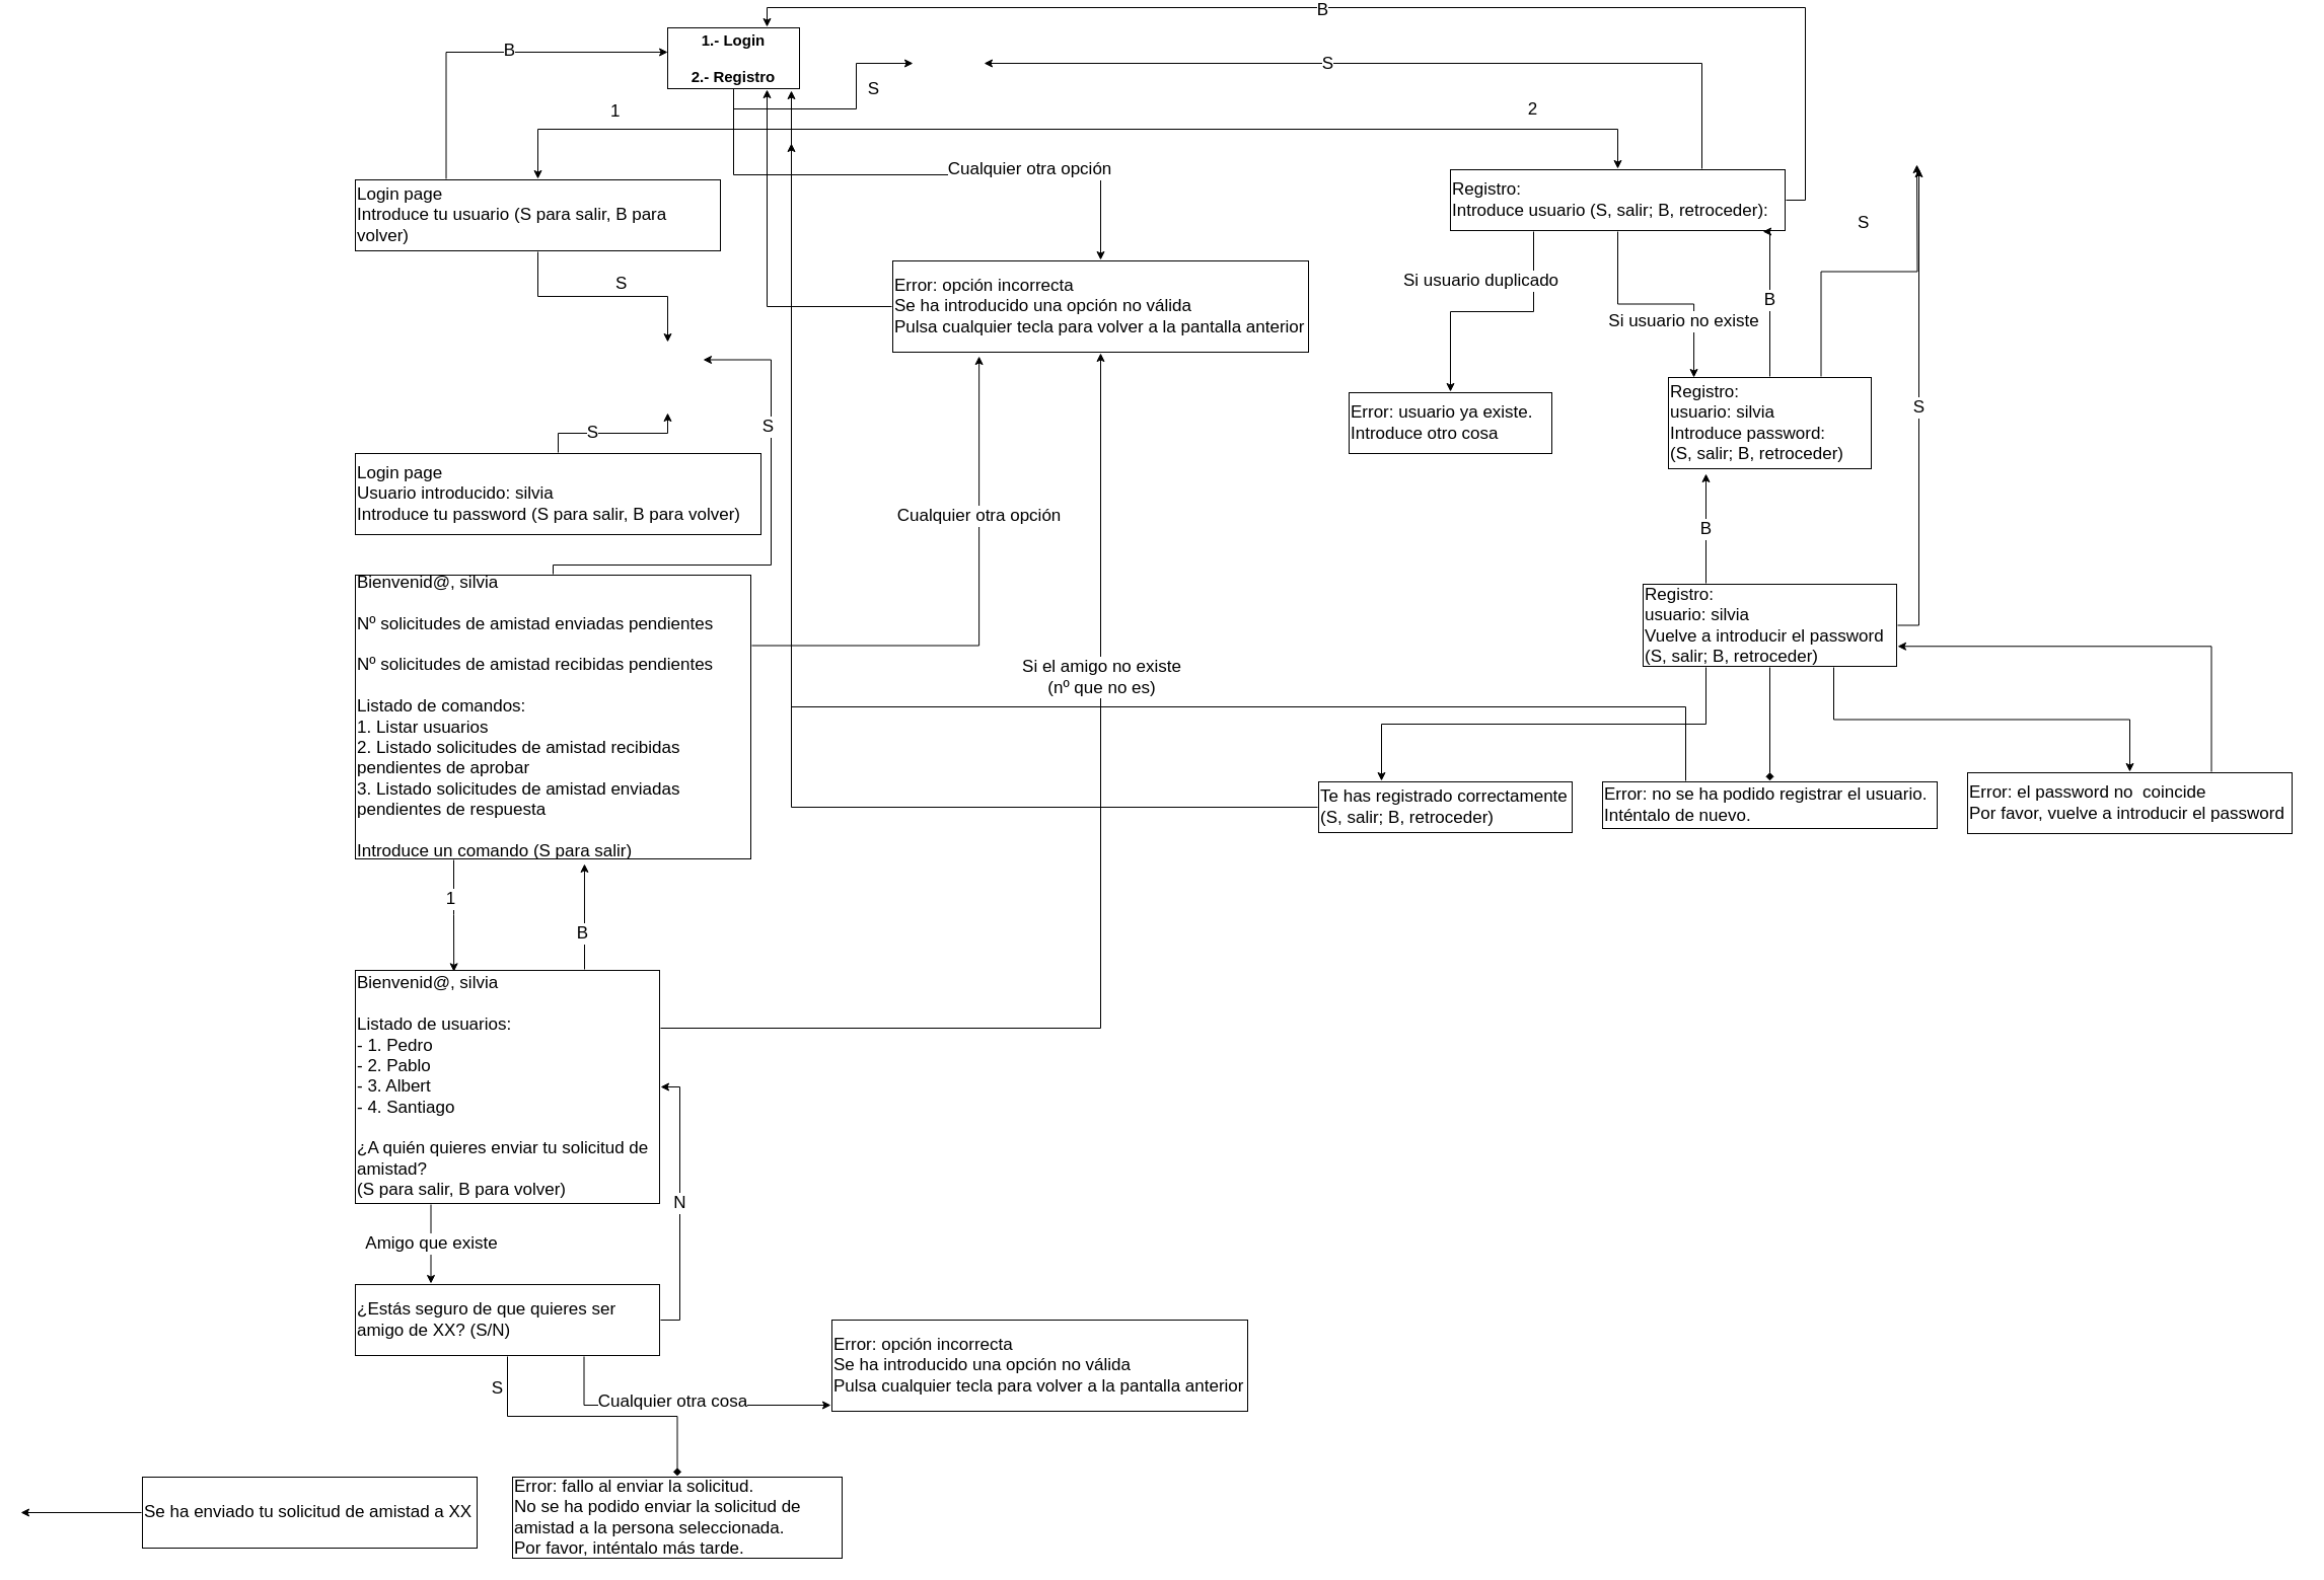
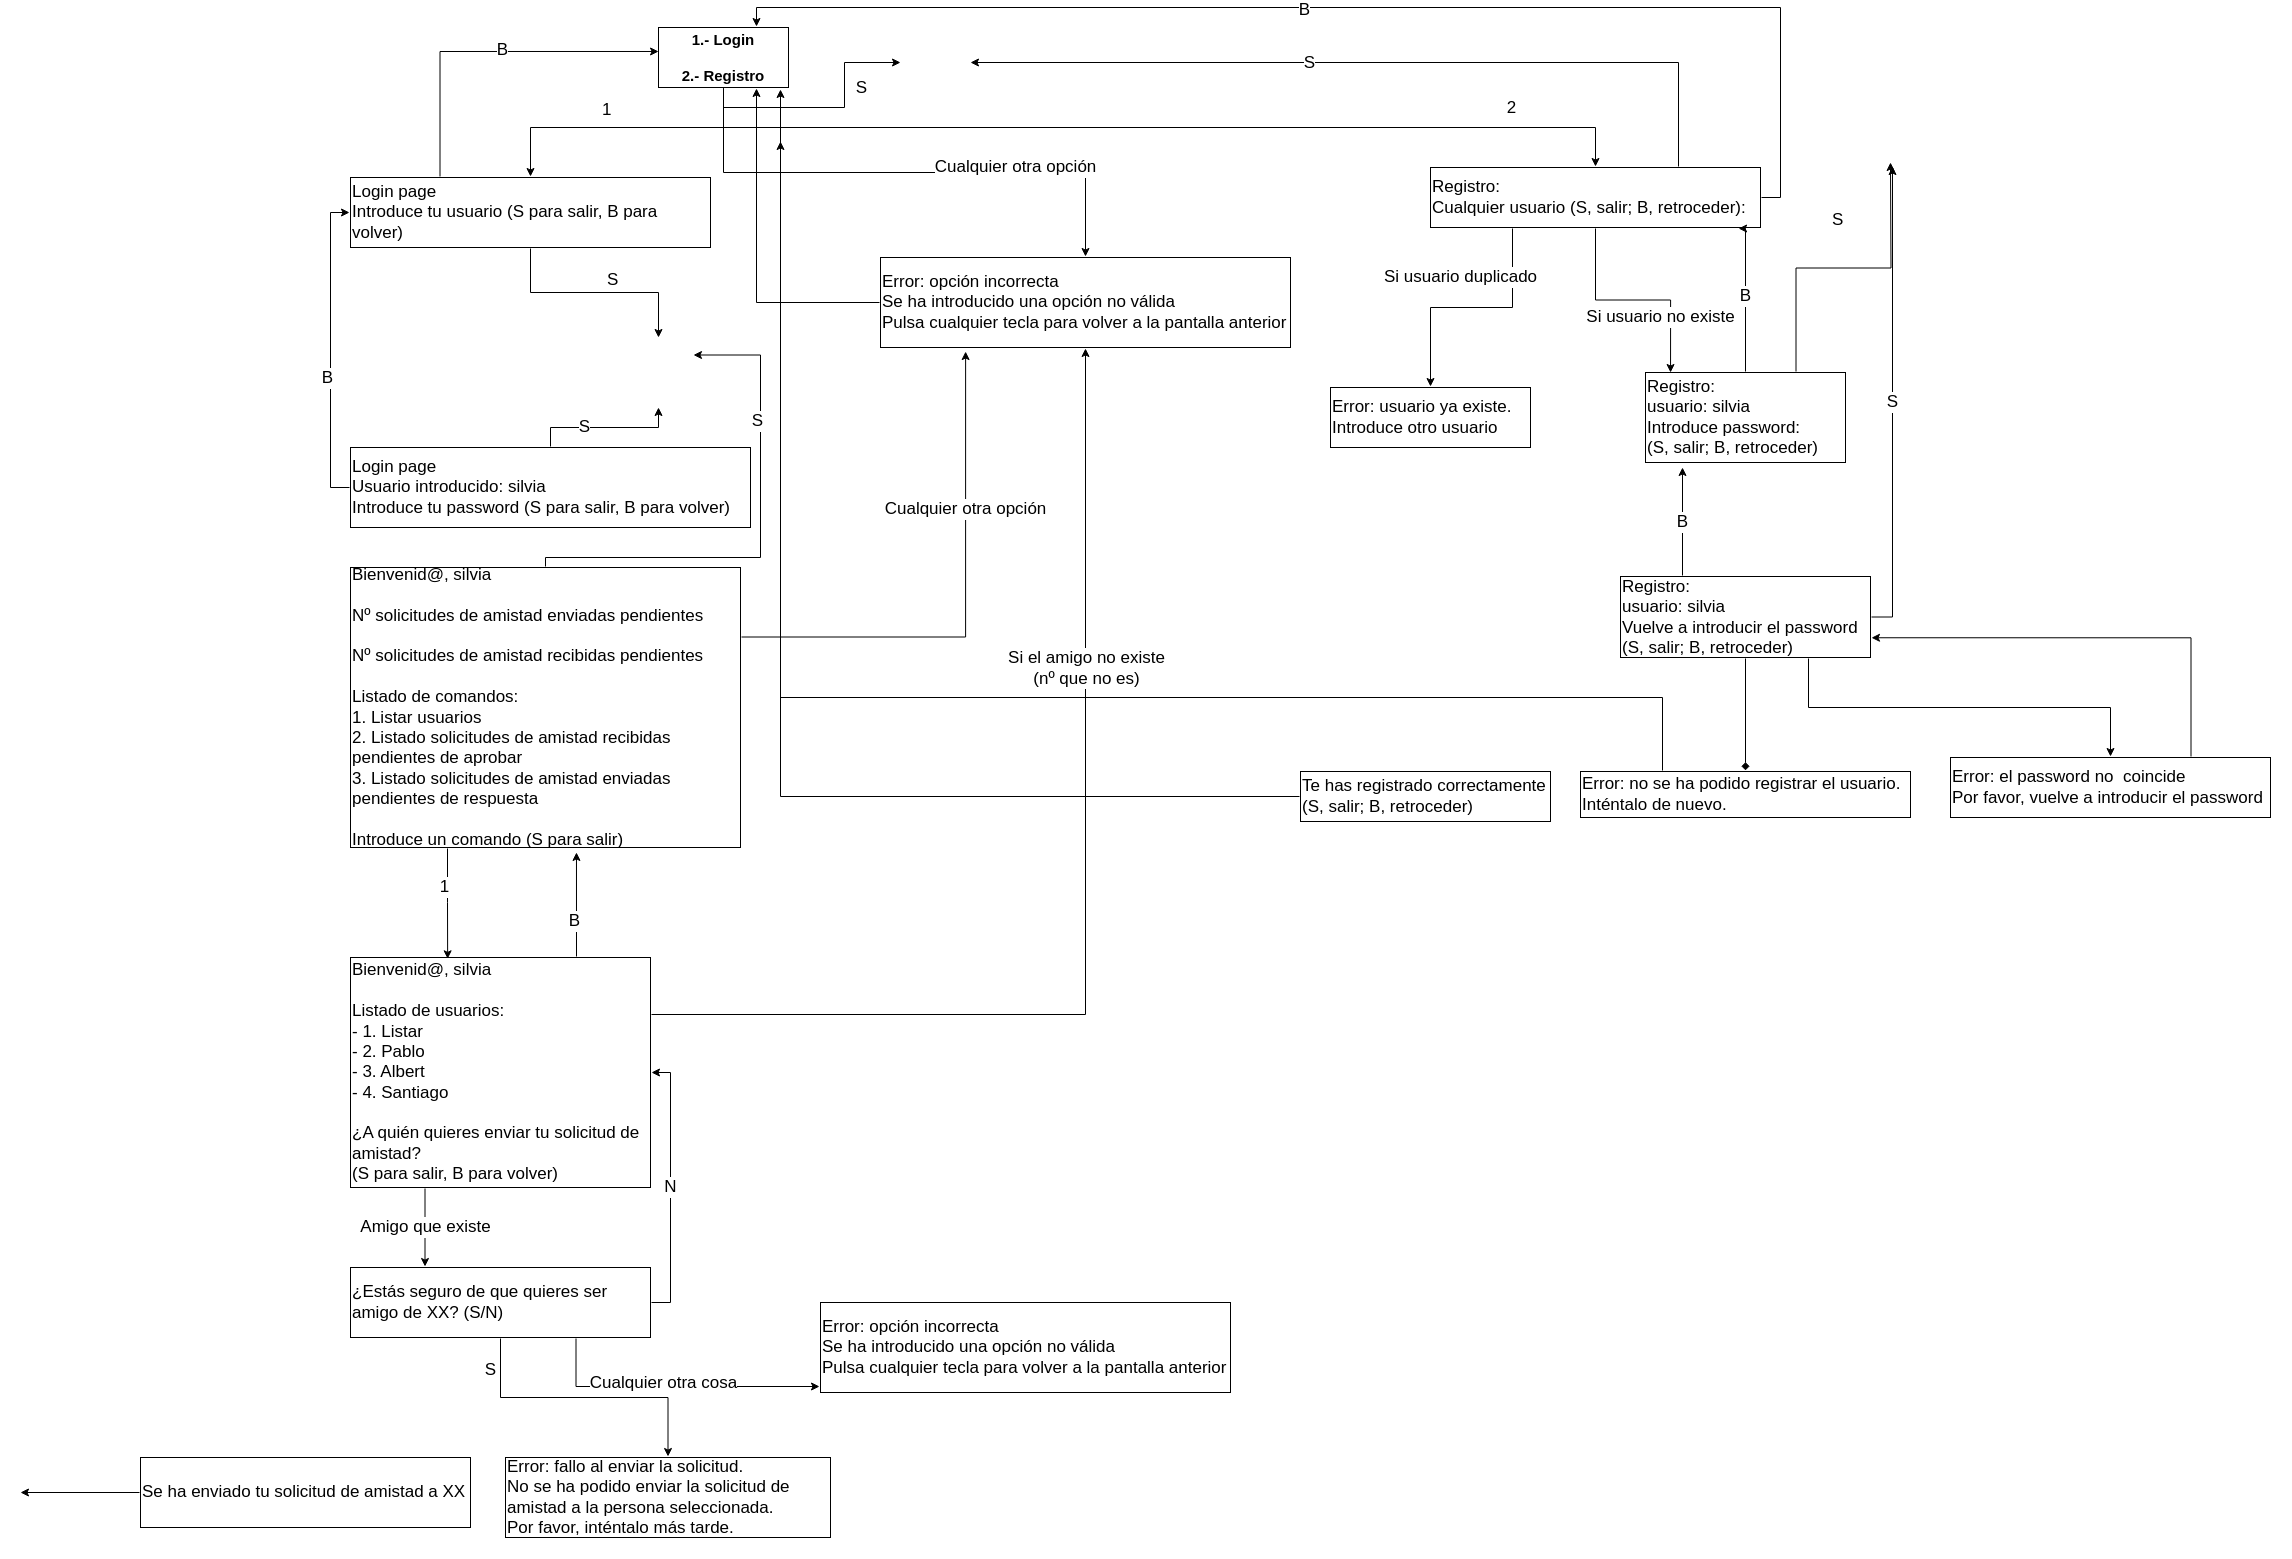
- <mxCell id="24" value="Registro:&lt;br&gt;Introduce usuario (S, salir; B, retroceder):" style="text;html=1;align=left;verticalAlign=middle;whiteSpace=wrap;rounded=0;fontSize=17;strokeColor=#000000;perimeterSpacing=1;" vertex="1" parent="1"><mxGeometry x="1430" y="160" width="330" height="60" as="geometry" /></mxCell>
+ <mxCell id="24" value="Registro:&lt;br&gt;Cualquier usuario (S, salir; B, retroceder):" style="text;html=1;align=left;verticalAlign=middle;whiteSpace=wrap;rounded=0;fontSize=17;strokeColor=#000000;perimeterSpacing=1;" vertex="1" parent="1"><mxGeometry x="1430" y="160" width="330" height="60" as="geometry" /></mxCell>
+ <mxCell id="29" style="edgeStyle=orthogonalEdgeStyle;rounded=0;orthogonalLoop=1;jettySize=auto;html=1;exitX=0;exitY=0.5;exitDx=0;exitDy=0;entryX=0;entryY=0.5;entryDx=0;entryDy=0;fontSize=17;" edge="1" parent="1" source="31" target="13"><mxGeometry relative="1" as="geometry" /></mxCell>
+ <mxCell id="30" value="B" style="text;html=1;resizable=0;points=[];align=center;verticalAlign=middle;labelBackgroundColor=#ffffff;fontSize=17;" vertex="1" connectable="0" parent="29"><mxGeometry x="-0.176" y="4" relative="1" as="geometry"><mxPoint as="offset" /></mxGeometry></mxCell>
- <mxCell id="55" value="Error: usuario ya existe.&lt;br&gt;Introduce otro cosa" style="text;html=1;align=left;verticalAlign=middle;whiteSpace=wrap;rounded=0;fontSize=17;strokeColor=#000000;perimeterSpacing=1;" vertex="1" parent="1"><mxGeometry x="1330" y="380" width="200" height="60" as="geometry" /></mxCell>
+ <mxCell id="55" value="Error: usuario ya existe.&lt;br&gt;Introduce otro usuario" style="text;html=1;align=left;verticalAlign=middle;whiteSpace=wrap;rounded=0;fontSize=17;strokeColor=#000000;perimeterSpacing=1;" vertex="1" parent="1"><mxGeometry x="1330" y="380" width="200" height="60" as="geometry" /></mxCell>
- <mxCell id="61" style="edgeStyle=orthogonalEdgeStyle;rounded=0;orthogonalLoop=1;jettySize=auto;html=1;exitX=0.25;exitY=1;exitDx=0;exitDy=0;entryX=0.25;entryY=0;entryDx=0;entryDy=0;fontSize=17;" edge="1" parent="1" source="66" target="68"><mxGeometry relative="1" as="geometry" /></mxCell>
- <mxCell id="70" value="Error: el password no&amp;nbsp; coincide&lt;br&gt;Por favor, vuelve a introducir el password" style="text;html=1;align=left;verticalAlign=middle;whiteSpace=wrap;rounded=0;fontSize=17;strokeColor=#000000;perimeterSpacing=1;" vertex="1" parent="1"><mxGeometry x="1940" y="755" width="320" height="60" as="geometry" /></mxCell>
+ <mxCell id="70" value="Error: el password no&amp;nbsp; coincide&lt;br&gt;Por favor, vuelve a introducir el password" style="text;html=1;align=left;verticalAlign=middle;whiteSpace=wrap;rounded=0;fontSize=17;strokeColor=#000000;perimeterSpacing=1;" vertex="1" parent="1"><mxGeometry x="1950" y="750" width="320" height="60" as="geometry" /></mxCell>
- <mxCell id="44" value="&lt;font style=&quot;font-size: 17px&quot;&gt;Bienvenid@, silvia&lt;br&gt;&lt;br&gt;Listado de usuarios:&lt;br&gt;- 1. Pedro&lt;br&gt;- 2. Pablo&lt;br&gt;- 3. Albert&lt;br&gt;- 4. Santiago&lt;br&gt;&lt;br&gt;¿A quién quieres enviar tu solicitud de amistad?&lt;br&gt;(S para salir, B para volver)&lt;br&gt;&lt;/font&gt;" style="text;html=1;align=left;verticalAlign=middle;whiteSpace=wrap;rounded=0;strokeColor=#000000;perimeterSpacing=1;" vertex="1" parent="1"><mxGeometry x="350" y="950" width="300" height="230" as="geometry" /></mxCell>
+ <mxCell id="44" value="&lt;font style=&quot;font-size: 17px&quot;&gt;Bienvenid@, silvia&lt;br&gt;&lt;br&gt;Listado de usuarios:&lt;br&gt;- 1. Listar&lt;br&gt;- 2. Pablo&lt;br&gt;- 3. Albert&lt;br&gt;- 4. Santiago&lt;br&gt;&lt;br&gt;¿A quién quieres enviar tu solicitud de amistad?&lt;br&gt;(S para salir, B para volver)&lt;br&gt;&lt;/font&gt;" style="text;html=1;align=left;verticalAlign=middle;whiteSpace=wrap;rounded=0;strokeColor=#000000;perimeterSpacing=1;" vertex="1" parent="1"><mxGeometry x="350" y="950" width="300" height="230" as="geometry" /></mxCell>
- <mxCell id="45" style="edgeStyle=orthogonalEdgeStyle;rounded=0;orthogonalLoop=1;jettySize=auto;html=1;exitX=0.5;exitY=1;exitDx=0;exitDy=0;entryX=0.5;entryY=0;entryDx=0;entryDy=0;fontSize=17;endArrow=diamond;" edge="1" parent="1" source="49" target="50"><mxGeometry relative="1" as="geometry"><Array as="points"><mxPoint x="500" y="1390" /><mxPoint x="668" y="1390" /></Array></mxGeometry></mxCell>
+ <mxCell id="45" style="edgeStyle=orthogonalEdgeStyle;rounded=0;orthogonalLoop=1;jettySize=auto;html=1;exitX=0.5;exitY=1;exitDx=0;exitDy=0;entryX=0.5;entryY=0;entryDx=0;entryDy=0;fontSize=17;" edge="1" parent="1" source="49" target="50"><mxGeometry relative="1" as="geometry"><Array as="points"><mxPoint x="500" y="1390" /><mxPoint x="668" y="1390" /></Array></mxGeometry></mxCell>
